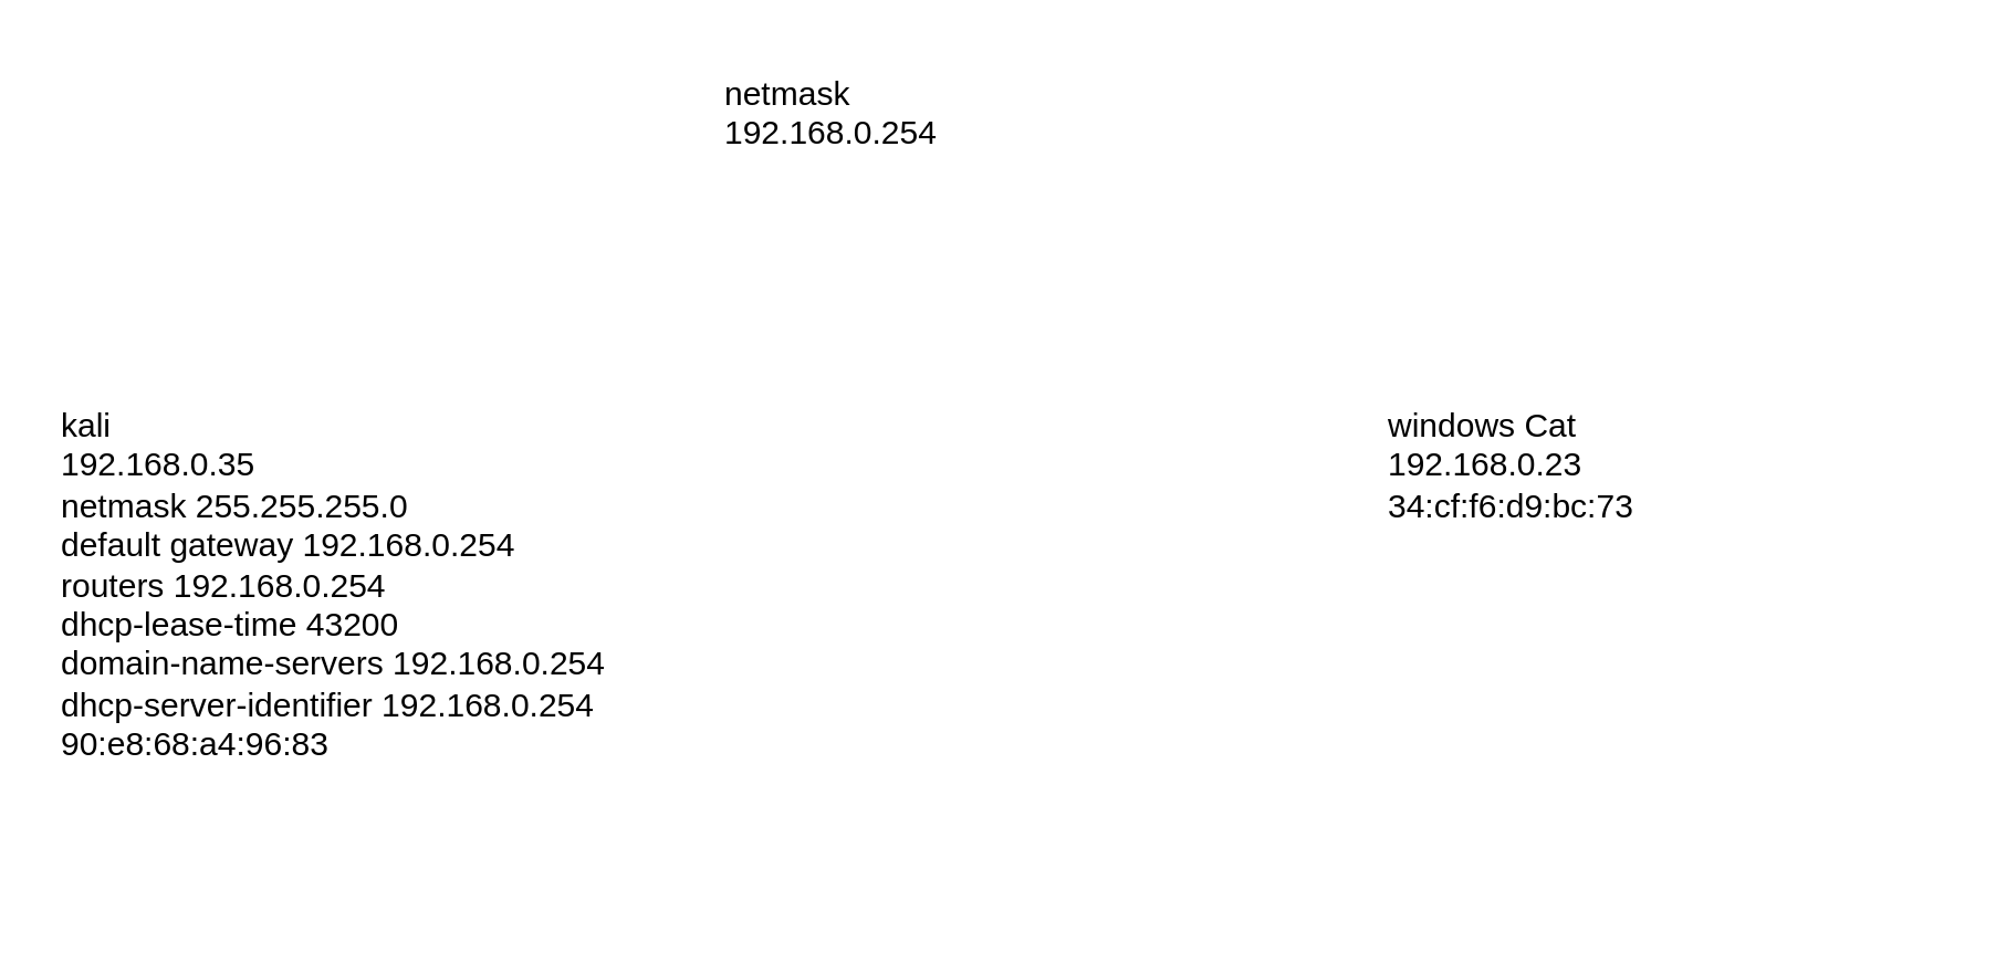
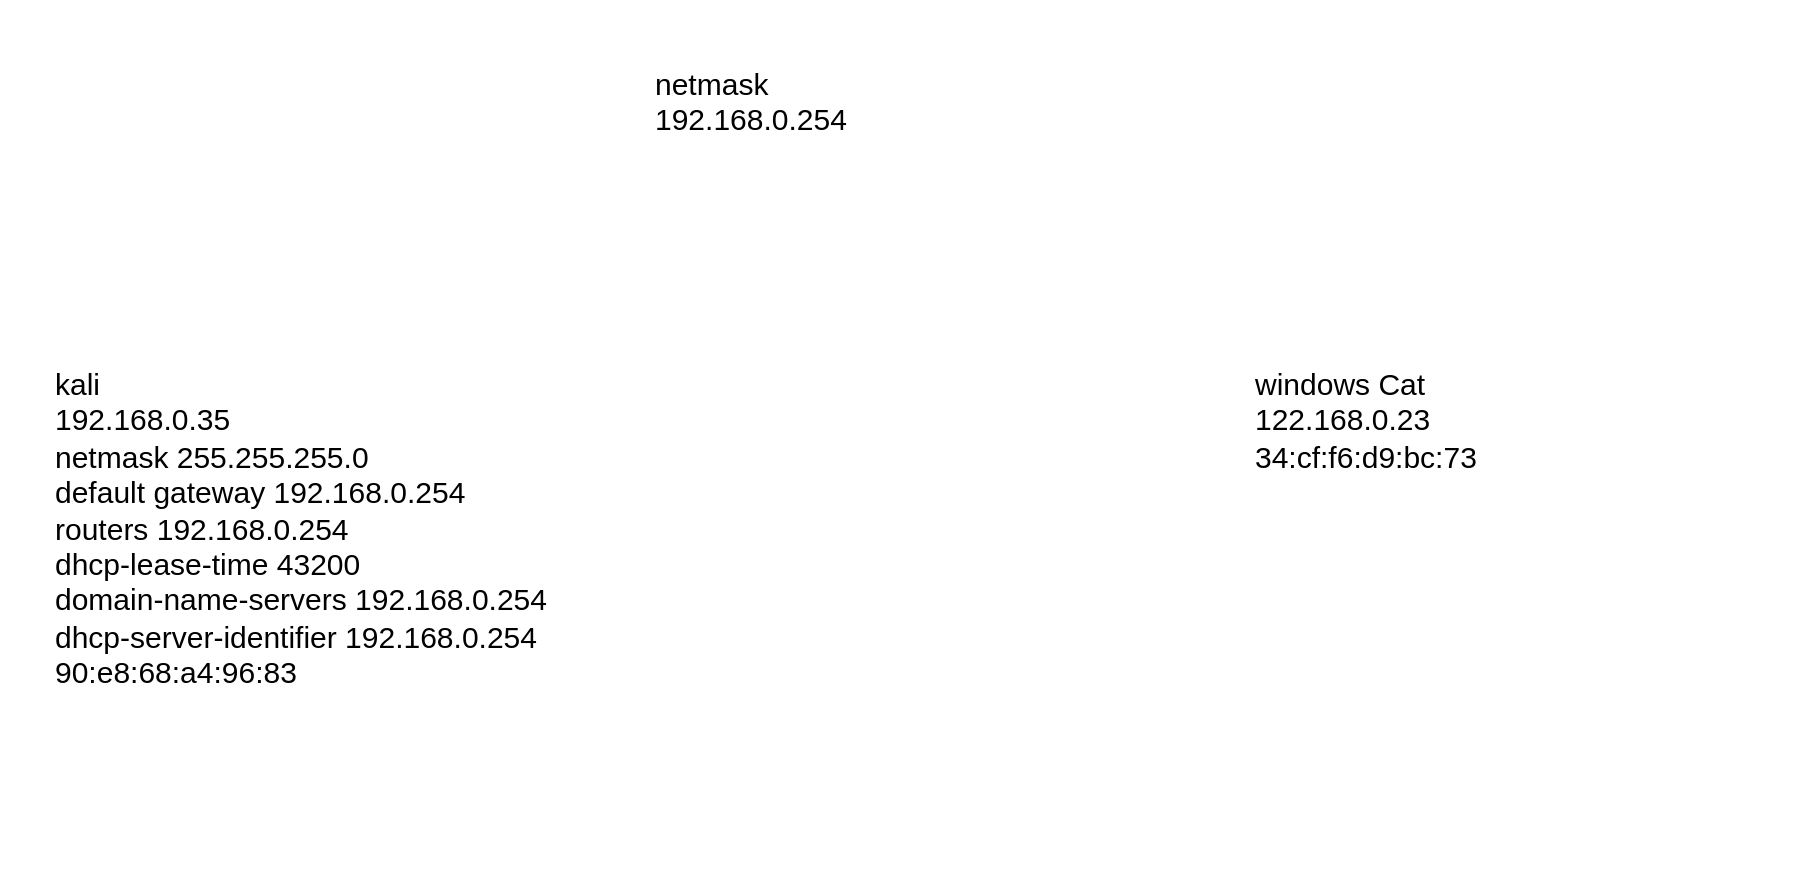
- <mxCell id="4" value="&lt;div&gt;windows Cat&lt;br&gt;&lt;/div&gt;&lt;div&gt;192.168.0.23&lt;/div&gt;&lt;div&gt;34:cf:f6:d9:bc:73&lt;br&gt;&lt;/div&gt;" style="text;html=1;strokeColor=none;fillColor=none;align=left;verticalAlign=top;whiteSpace=wrap;rounded=0;" vertex="1" parent="1"><mxGeometry x="500" y="140" width="200" height="100" as="geometry" /></mxCell>
+ <mxCell id="4" value="&lt;div&gt;windows Cat&lt;br&gt;&lt;/div&gt;&lt;div&gt;122.168.0.23&lt;/div&gt;&lt;div&gt;34:cf:f6:d9:bc:73&lt;br&gt;&lt;/div&gt;" style="text;html=1;strokeColor=none;fillColor=none;align=left;verticalAlign=top;whiteSpace=wrap;rounded=0;" vertex="1" parent="1"><mxGeometry x="500" y="140" width="200" height="100" as="geometry" /></mxCell>
